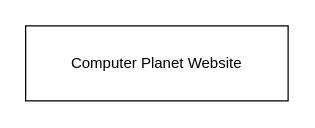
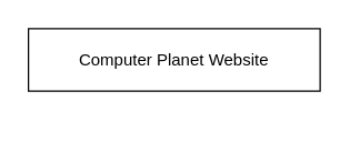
- <mxCell id="2" value="Computer Planet Website" style="rounded=0;whiteSpace=wrap;html=1;" vertex="1" parent="1"><mxGeometry x="20" y="20" width="210" height="60" as="geometry" /></mxCell>
+ <mxCell id="2" value="Computer Planet Website" style="rounded=0;whiteSpace=wrap;html=1;" vertex="1" parent="1"><mxGeometry x="20" y="20" width="210" height="45" as="geometry" /></mxCell>
